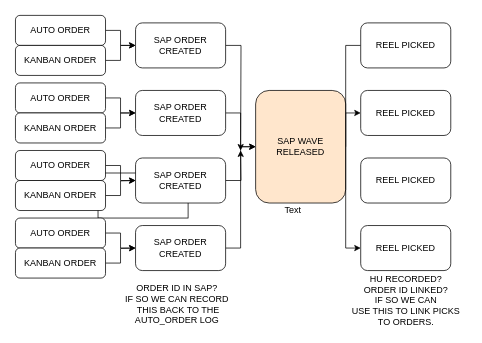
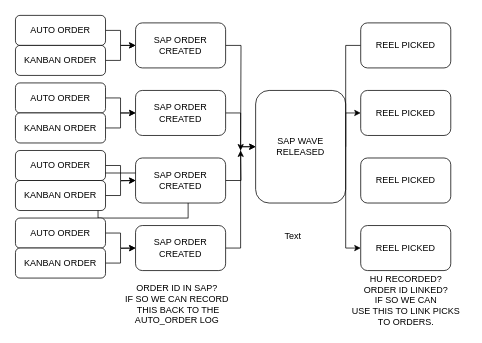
- <mxCell id="10" value="SAP WAVE RELEASED" style="rounded=1;whiteSpace=wrap;html=1;fontSize=12;glass=0;strokeWidth=1;shadow=0;fillColor=#ffe6cc;" vertex="1" parent="1"><mxGeometry x="340" y="120" width="120" height="150" as="geometry" /></mxCell>
+ <mxCell id="10" value="SAP WAVE RELEASED" style="rounded=1;whiteSpace=wrap;html=1;fontSize=12;glass=0;strokeWidth=1;shadow=0;" vertex="1" parent="1"><mxGeometry x="340" y="120" width="120" height="150" as="geometry" /></mxCell>
- <mxCell id="34" value="Text" style="text;html=1;strokeColor=none;fillColor=none;align=center;verticalAlign=middle;whiteSpace=wrap;rounded=0;" vertex="1" parent="1"><mxGeometry x="370" y="270" width="40" height="20" as="geometry" /></mxCell>
+ <mxCell id="34" value="Text" style="text;html=1;strokeColor=none;fillColor=none;align=center;verticalAlign=middle;whiteSpace=wrap;rounded=0;" vertex="1" parent="1"><mxGeometry x="370" y="305" width="40" height="20" as="geometry" /></mxCell>
